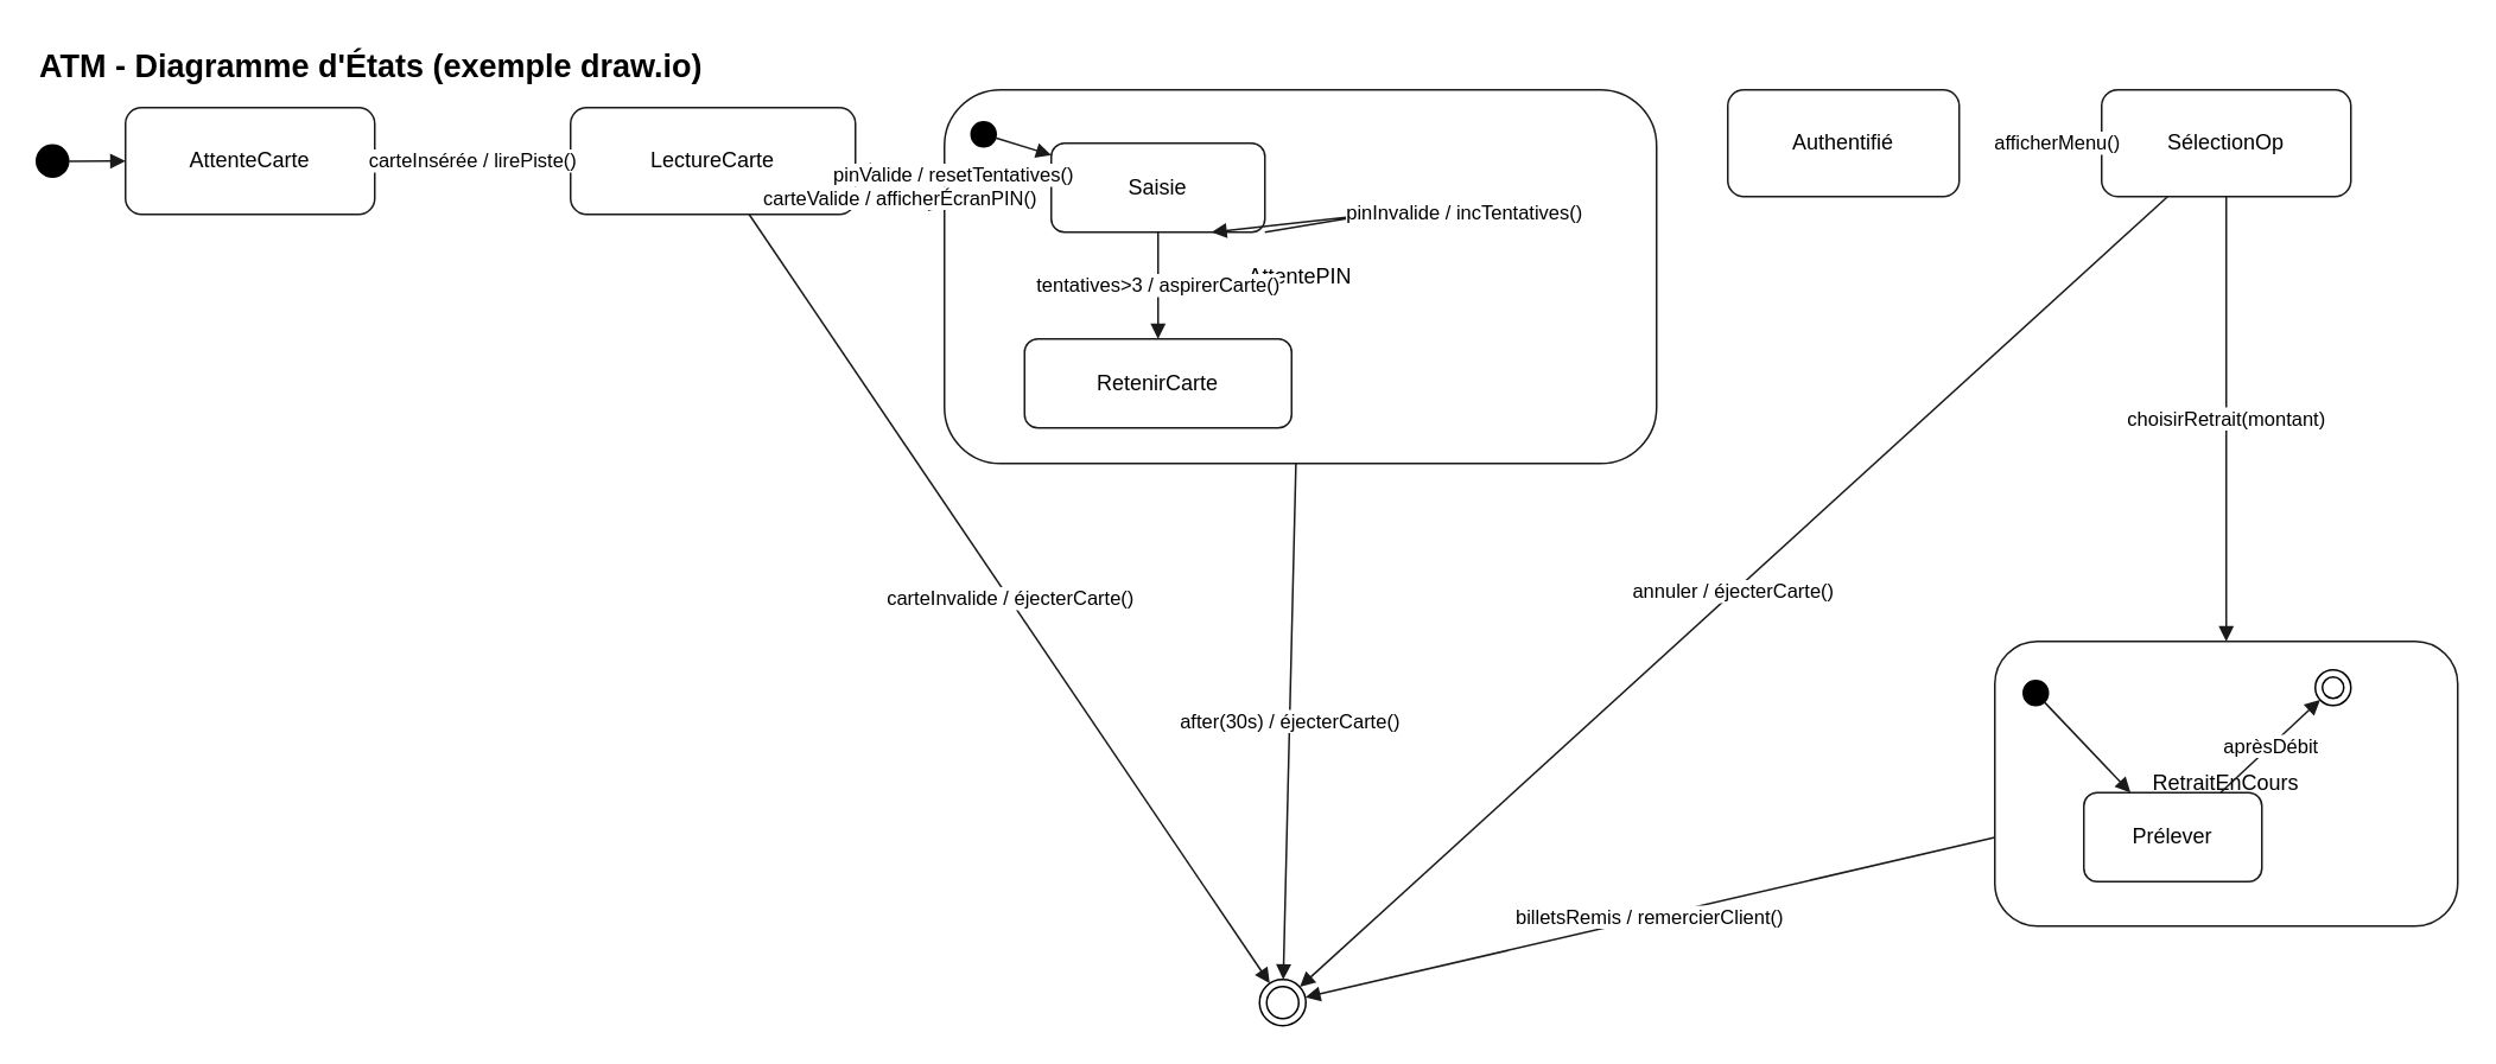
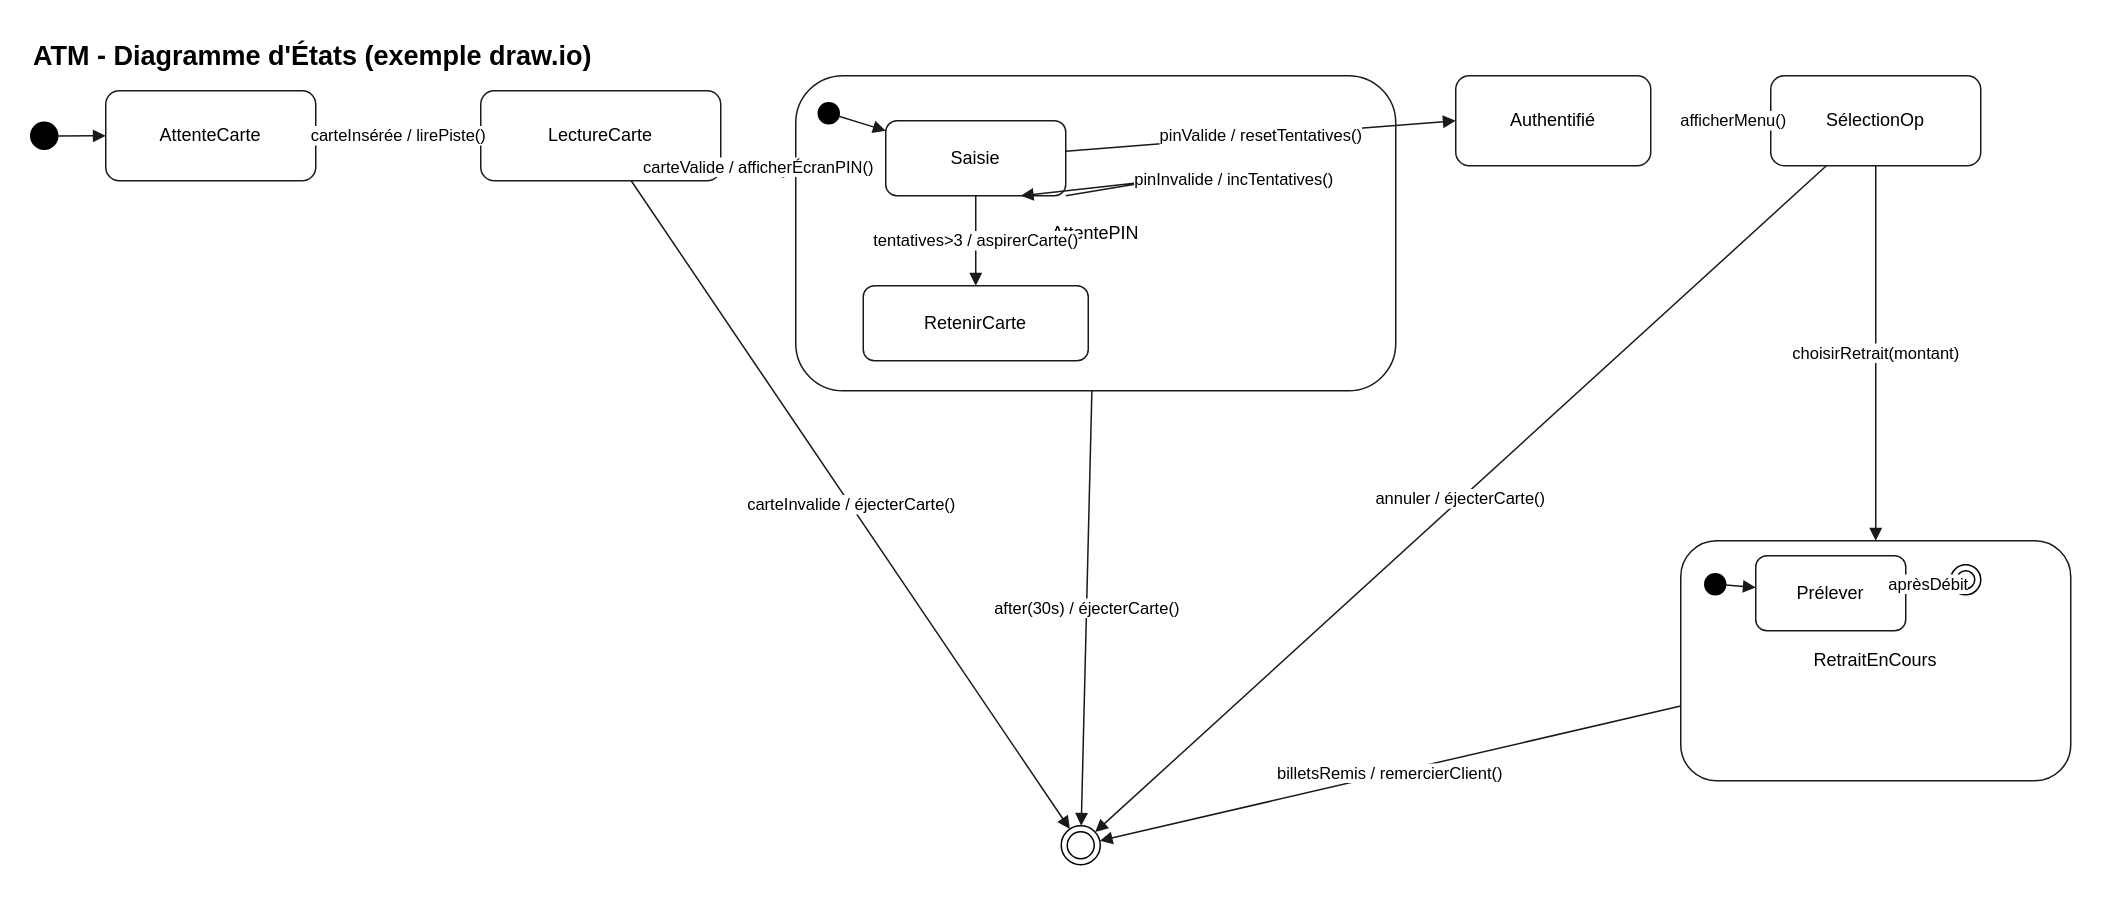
- <mxCell id="31" value="pinValide / resetTentatives()" style="endArrow=block;endFill=1;html=1;rounded=1;strokeColor=#1a1a1a;labelBackgroundColor=#ffffff;" parent="1" source="8" target="4" edge="1"><mxGeometry relative="1" as="geometry"><mxPoint x="800" y="102.209" as="targetPoint" /></mxGeometry></mxCell>
+ <mxCell id="31" value="pinValide / resetTentatives()" style="endArrow=block;endFill=1;html=1;rounded=1;strokeColor=#1a1a1a;labelBackgroundColor=#ffffff;entryX=0;entryY=0.5;entryDx=0;entryDy=0;" parent="1" source="8" target="13" edge="1"><mxGeometry relative="1" as="geometry"><mxPoint x="800" y="102.209" as="targetPoint" /></mxGeometry></mxCell>
- <mxCell id="17" value="Prélever" style="rounded=1;whiteSpace=wrap;html=1;labelPosition=center;verticalLabelPosition=middle;align=center;verticalAlign=middle;strokeColor=#1a1a1a;fillColor=#ffffff;spacing=4;" parent="15" vertex="1"><mxGeometry x="50" y="85" width="100" height="50" as="geometry" /></mxCell>
+ <mxCell id="17" value="Prélever" style="rounded=1;whiteSpace=wrap;html=1;labelPosition=center;verticalLabelPosition=middle;align=center;verticalAlign=middle;strokeColor=#1a1a1a;fillColor=#ffffff;spacing=4;" parent="15" vertex="1"><mxGeometry x="50" y="10" width="100" height="50" as="geometry" /></mxCell>
